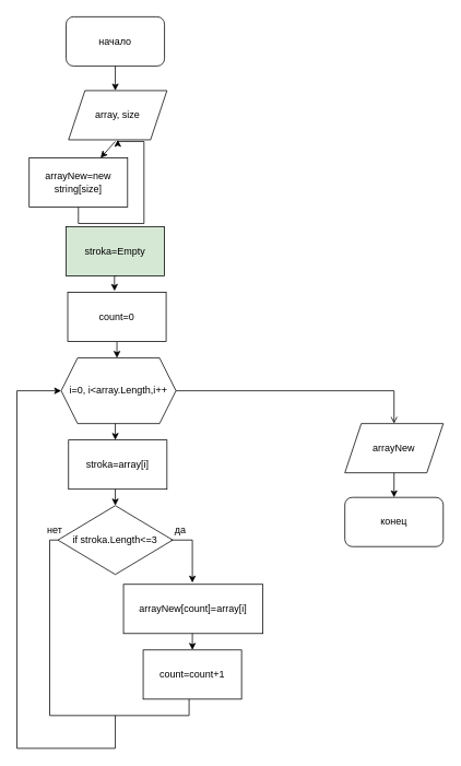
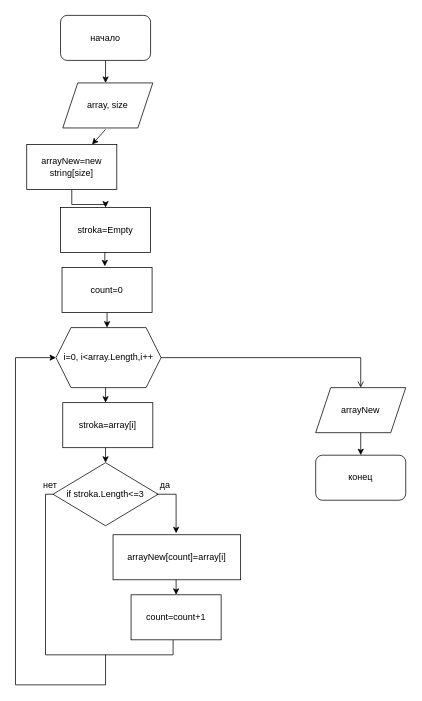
- <mxCell id="2" style="edgeStyle=orthogonalEdgeStyle;rounded=0;orthogonalLoop=1;jettySize=auto;html=1;exitX=0.5;exitY=1;exitDx=0;exitDy=0;" parent="1" source="22" target="26" edge="1"><mxGeometry relative="1" as="geometry"><mxPoint x="140" y="262" as="sourcePoint" /></mxGeometry></mxCell>
+ <mxCell id="2" style="edgeStyle=orthogonalEdgeStyle;rounded=0;orthogonalLoop=1;jettySize=auto;html=1;entryX=0.5;entryY=0;entryDx=0;entryDy=0;exitX=0.5;exitY=1;exitDx=0;exitDy=0;" parent="1" source="22" target="6" edge="1"><mxGeometry relative="1" as="geometry"><mxPoint x="140" y="262" as="sourcePoint" /></mxGeometry></mxCell>
- <mxCell id="6" value="stroka=Empty" style="rounded=0;whiteSpace=wrap;html=1;fillColor=#d5e8d4;" parent="1" vertex="1"><mxGeometry x="80" y="276" width="120" height="60" as="geometry" /></mxCell>
+ <mxCell id="6" value="stroka=Empty" style="rounded=0;whiteSpace=wrap;html=1;" parent="1" vertex="1"><mxGeometry x="80" y="276" width="120" height="60" as="geometry" /></mxCell>
